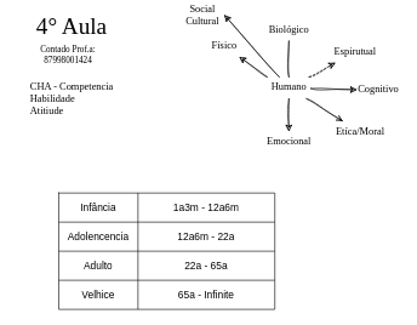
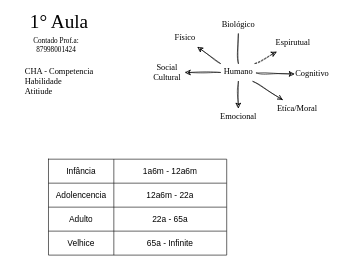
- <mxCell id="16" value="Social&lt;br&gt;Cultural" style="text;strokeColor=none;align=center;fillColor=none;html=1;verticalAlign=middle;whiteSpace=wrap;rounded=0;sketch=1;hachureGap=4;jiggle=2;curveFitting=1;fontFamily=Architects Daughter;fontSource=https%3A%2F%2Ffonts.googleapis.com%2Fcss%3Ffamily%3DArchitects%2BDaughter;fontSize=14;" vertex="1" parent="1"><mxGeometry x="248.004" y="5.336" width="60" height="30" as="geometry" /></mxCell>
+ <mxCell id="16" value="Social&lt;br&gt;Cultural" style="text;strokeColor=none;align=center;fillColor=none;html=1;verticalAlign=middle;whiteSpace=wrap;rounded=0;sketch=1;hachureGap=4;jiggle=2;curveFitting=1;fontFamily=Architects Daughter;fontSource=https%3A%2F%2Ffonts.googleapis.com%2Fcss%3Ffamily%3DArchitects%2BDaughter;fontSize=14;" vertex="1" parent="1"><mxGeometry x="248.004" y="105.336" width="60" height="30" as="geometry" /></mxCell>
- <mxCell id="2" value="4° Aula" style="text;strokeColor=none;align=center;fillColor=none;html=1;verticalAlign=middle;whiteSpace=wrap;rounded=0;fontSize=32;sketch=1;curveFitting=1;jiggle=2;fontFamily=Architects Daughter;fontSource=https%3A%2F%2Ffonts.googleapis.com%2Fcss%3Ffamily%3DArchitects%2BDaughter;" vertex="1" parent="1"><mxGeometry x="38" y="20" width="120" height="30" as="geometry" /></mxCell>
+ <mxCell id="2" value="1° Aula" style="text;strokeColor=none;align=center;fillColor=none;html=1;verticalAlign=middle;whiteSpace=wrap;rounded=0;fontSize=32;sketch=1;curveFitting=1;jiggle=2;fontFamily=Architects Daughter;fontSource=https%3A%2F%2Ffonts.googleapis.com%2Fcss%3Ffamily%3DArchitects%2BDaughter;" vertex="1" parent="1"><mxGeometry x="38" y="20" width="120" height="30" as="geometry" /></mxCell>
- <mxCell id="23" value="1a3m - 12a6m" style="shape=partialRectangle;html=1;whiteSpace=wrap;connectable=0;overflow=hidden;fillColor=none;top=0;left=0;bottom=0;right=0;pointerEvents=1;hachureGap=4;fontFamily=Helvetica;fontSize=14;strokeColor=default;" vertex="1" parent="21"><mxGeometry x="109" width="188" height="40" as="geometry"><mxRectangle width="188" height="40" as="alternateBounds" /></mxGeometry></mxCell>
+ <mxCell id="23" value="1a6m - 12a6m" style="shape=partialRectangle;html=1;whiteSpace=wrap;connectable=0;overflow=hidden;fillColor=none;top=0;left=0;bottom=0;right=0;pointerEvents=1;hachureGap=4;fontFamily=Helvetica;fontSize=14;strokeColor=default;" vertex="1" parent="21"><mxGeometry x="109" width="188" height="40" as="geometry"><mxRectangle width="188" height="40" as="alternateBounds" /></mxGeometry></mxCell>
